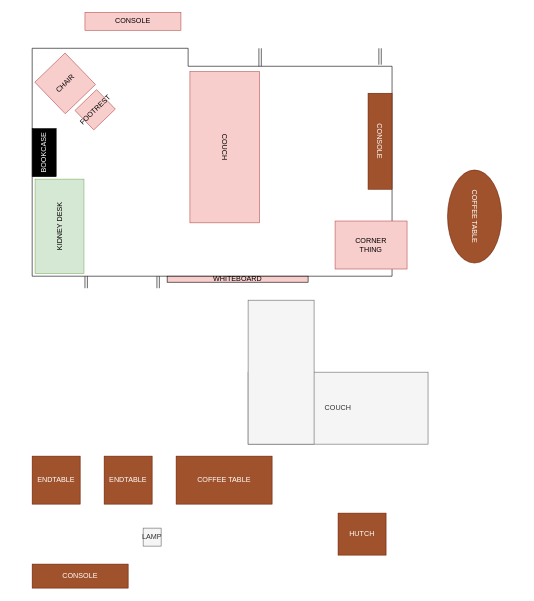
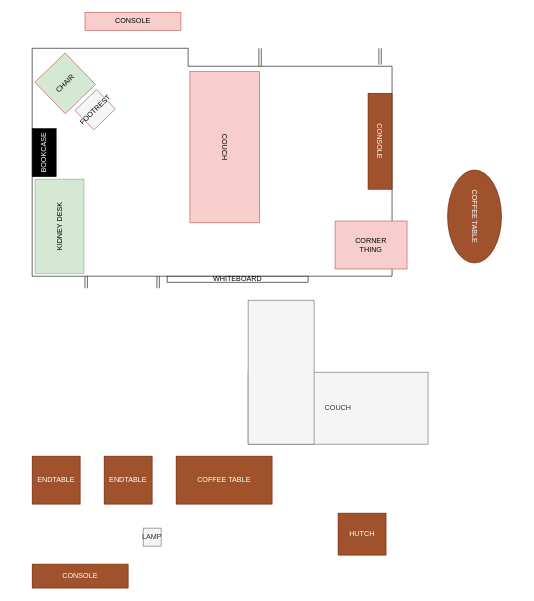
- <mxCell id="13" value="CHAIR" style="rounded=0;whiteSpace=wrap;html=1;fillColor=#f8cecc;strokeColor=#b85450;rotation=-44;" parent="2" vertex="1"><mxGeometry x="20" y="22" width="70" height="73" as="geometry" /></mxCell>
+ <mxCell id="13" value="CHAIR" style="rounded=0;whiteSpace=wrap;html=1;fillColor=#d5e8d4;strokeColor=#b85450;rotation=-44;" parent="2" vertex="1"><mxGeometry x="20" y="22" width="70" height="73" as="geometry" /></mxCell>
- <mxCell id="14" value="FOOTREST" style="rounded=0;whiteSpace=wrap;html=1;fillColor=#f8cecc;strokeColor=#b85450;rotation=-44;" parent="2" vertex="1"><mxGeometry x="80" y="80" width="50" height="45" as="geometry" /></mxCell>
+ <mxCell id="14" value="FOOTREST" style="rounded=0;whiteSpace=wrap;html=1;fillColor=#f5f5f5;strokeColor=#b85450;rotation=-44;" parent="2" vertex="1"><mxGeometry x="80" y="80" width="50" height="45" as="geometry" /></mxCell>
- <mxCell id="29" value="WHITEBOARD" style="rounded=0;whiteSpace=wrap;html=1;fillColor=#f8cecc;" parent="1" vertex="1"><mxGeometry x="278" y="460" width="235" height="10" as="geometry" /></mxCell>
+ <mxCell id="29" value="WHITEBOARD" style="rounded=0;whiteSpace=wrap;html=1;" parent="1" vertex="1"><mxGeometry x="278" y="460" width="235" height="10" as="geometry" /></mxCell>
